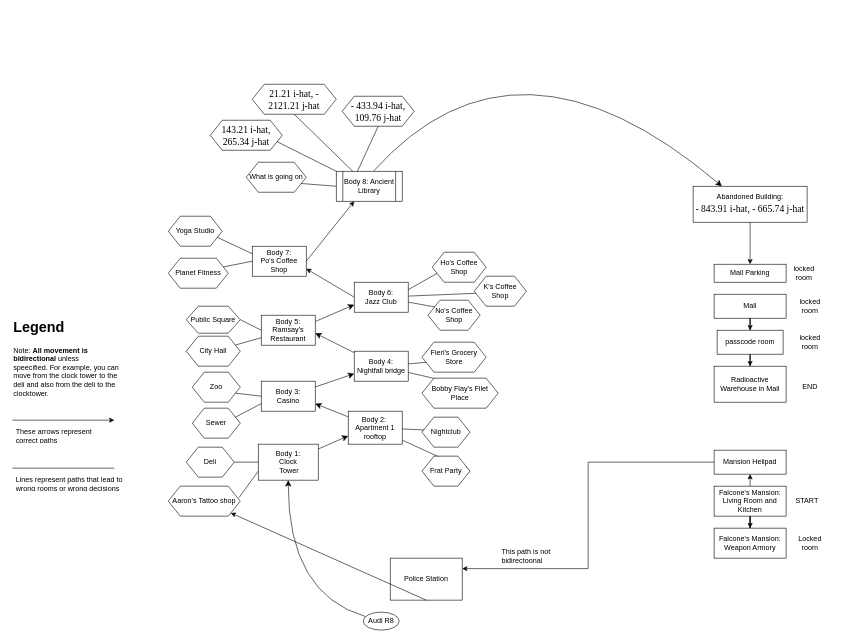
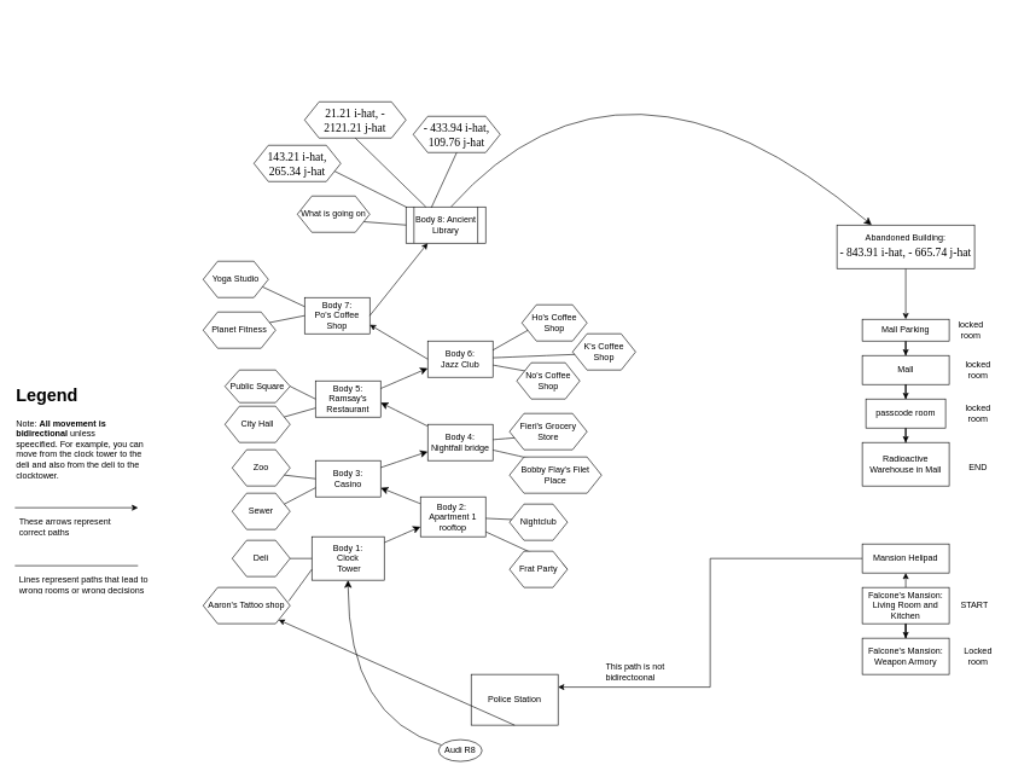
+ <mxCell id="84" style="edgeStyle=orthogonalEdgeStyle;rounded=0;orthogonalLoop=1;jettySize=auto;html=1;entryX=0.5;entryY=0;entryDx=0;entryDy=0;" edge="1" parent="1" source="85" target="87"><mxGeometry relative="1" as="geometry" /></mxCell>
- <mxCell id="19" value="Deli" style="shape=hexagon;perimeter=hexagonPerimeter2;whiteSpace=wrap;html=1;fixedSize=1;" parent="1" vertex="1"><mxGeometry x="310" y="745" width="80" height="50" as="geometry" /></mxCell>
+ <mxCell id="19" value="Deli" style="shape=hexagon;perimeter=hexagonPerimeter2;whiteSpace=wrap;html=1;fixedSize=1;" parent="1" vertex="1"><mxGeometry x="320" y="745" width="80" height="50" as="geometry" /></mxCell>
